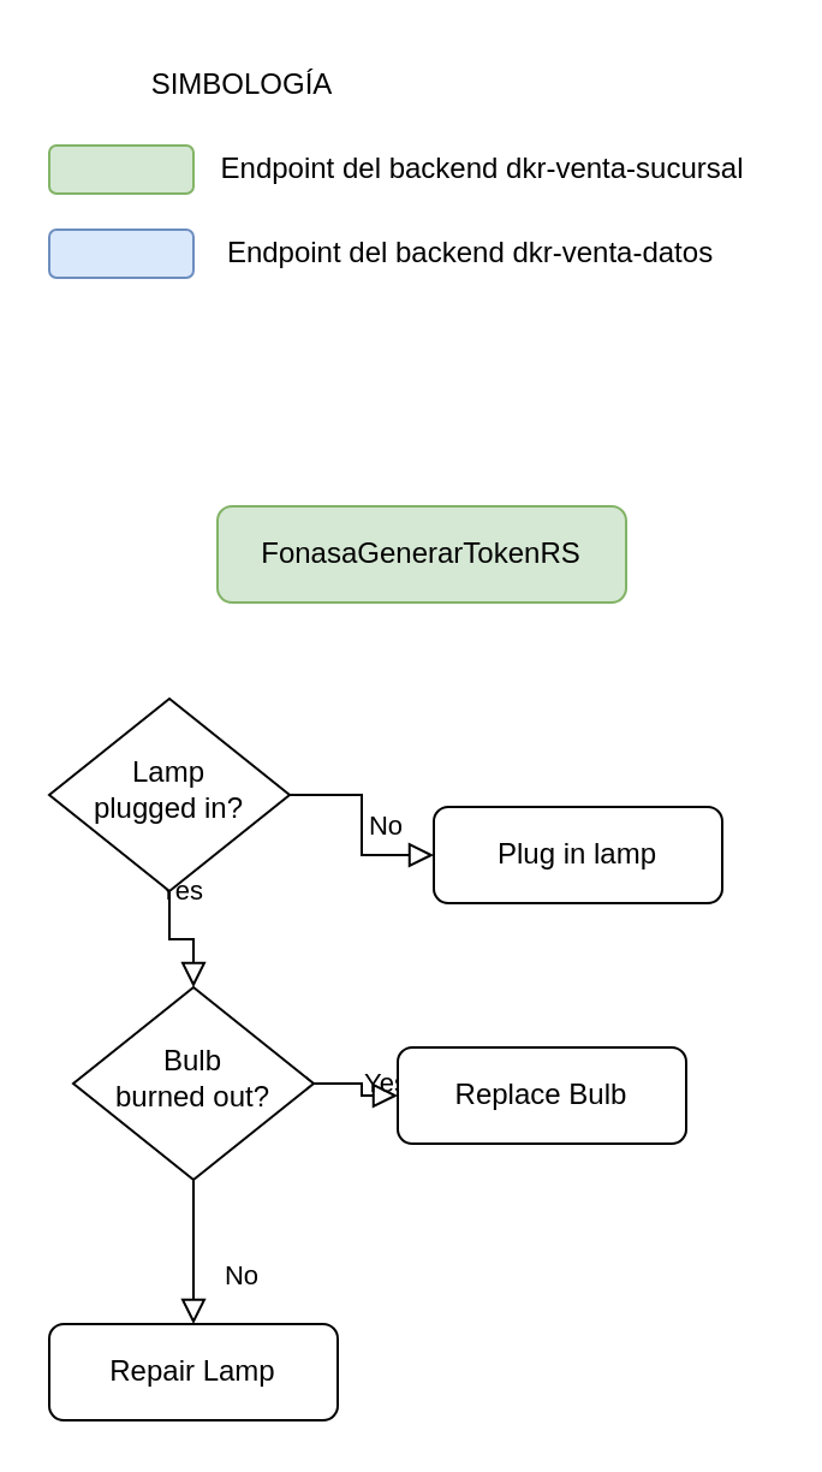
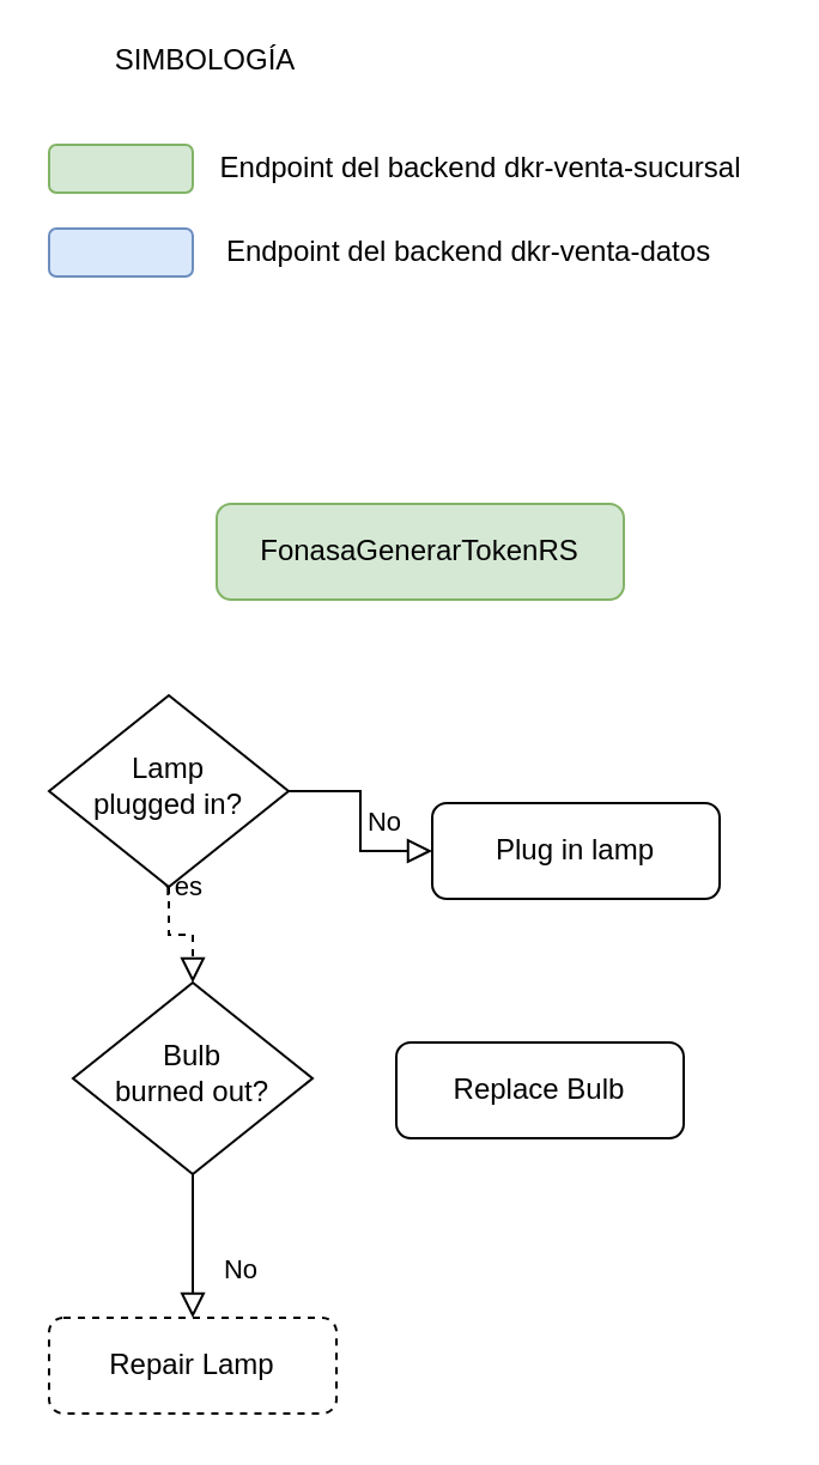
- <mxCell id="14" value="SIMBOLOGÍA" style="text;html=1;align=center;verticalAlign=middle;resizable=0;points=[];autosize=1;strokeColor=none;fillColor=none;" vertex="1" parent="1"><mxGeometry x="50" y="20" width="100" height="30" as="geometry" /></mxCell>
+ <mxCell id="14" value="SIMBOLOGÍA" style="text;html=1;align=center;verticalAlign=middle;resizable=0;points=[];autosize=1;strokeColor=none;fillColor=none;" vertex="1" parent="1"><mxGeometry x="35" y="10" width="100" height="30" as="geometry" /></mxCell>
- <mxCell id="3" value="Yes" style="rounded=0;html=1;jettySize=auto;orthogonalLoop=1;fontSize=11;endArrow=block;endFill=0;endSize=8;strokeWidth=1;shadow=0;labelBackgroundColor=none;edgeStyle=orthogonalEdgeStyle;" edge="1" parent="1" source="5" target="9"><mxGeometry y="20" relative="1" as="geometry"><mxPoint as="offset" /></mxGeometry></mxCell>
+ <mxCell id="3" value="Yes" style="rounded=0;html=1;jettySize=auto;orthogonalLoop=1;fontSize=11;endArrow=block;endFill=0;endSize=8;strokeWidth=1;shadow=0;labelBackgroundColor=none;edgeStyle=orthogonalEdgeStyle;dashed=1;" edge="1" parent="1" source="5" target="9"><mxGeometry y="20" relative="1" as="geometry"><mxPoint as="offset" /></mxGeometry></mxCell>
- <mxCell id="8" value="Yes" style="edgeStyle=orthogonalEdgeStyle;rounded=0;html=1;jettySize=auto;orthogonalLoop=1;fontSize=11;endArrow=block;endFill=0;endSize=8;strokeWidth=1;shadow=0;labelBackgroundColor=none;" edge="1" parent="1" source="9" target="11"><mxGeometry y="10" relative="1" as="geometry"><mxPoint as="offset" /></mxGeometry></mxCell>
- <mxCell id="10" value="Repair Lamp" style="rounded=1;whiteSpace=wrap;html=1;fontSize=12;glass=0;strokeWidth=1;shadow=0;" vertex="1" parent="1"><mxGeometry x="20" y="550" width="120" height="40" as="geometry" /></mxCell>
+ <mxCell id="10" value="Repair Lamp" style="rounded=1;whiteSpace=wrap;html=1;fontSize=12;glass=0;strokeWidth=1;shadow=0;dashed=1;" vertex="1" parent="1"><mxGeometry x="20" y="550" width="120" height="40" as="geometry" /></mxCell>
